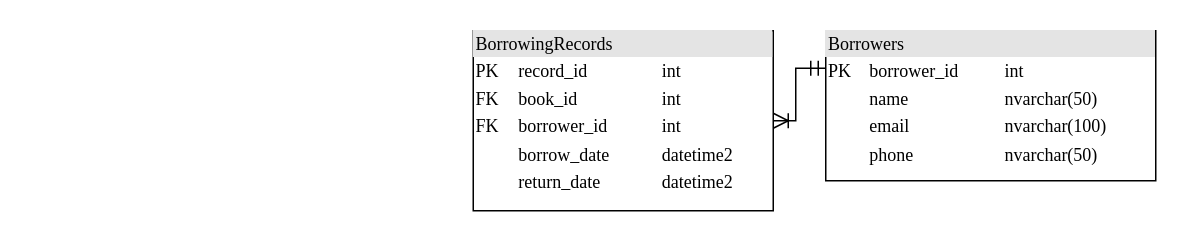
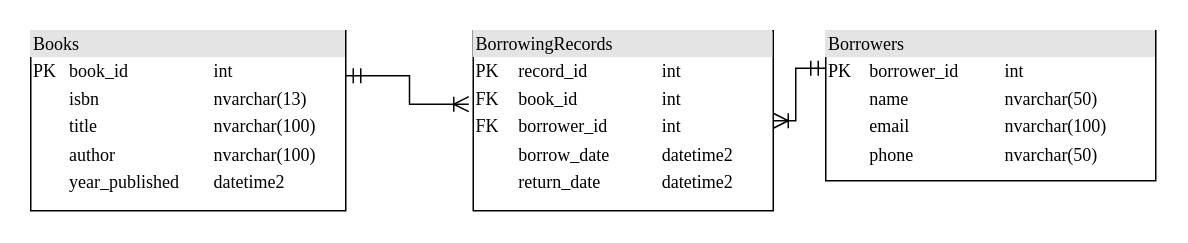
+ <mxCell id="6" style="edgeStyle=orthogonalEdgeStyle;rounded=0;orthogonalLoop=1;jettySize=auto;html=1;exitX=1;exitY=0.25;exitDx=0;exitDy=0;entryX=-0.015;entryY=0.408;entryDx=0;entryDy=0;entryPerimeter=0;fontSize=12;startSize=8;endSize=8;endArrow=ERoneToMany;endFill=0;startArrow=ERmandOne;startFill=0;" parent="1" source="5" target="4" edge="1"><mxGeometry relative="1" as="geometry" /></mxCell>
+ <mxCell id="5" value="&lt;div style=&quot;box-sizing: border-box; width: 100%; background: rgb(228, 228, 228); padding: 2px;&quot;&gt;Books&lt;/div&gt;&lt;table style=&quot;width: 100% ; font-size: 1em&quot; cellpadding=&quot;2&quot; cellspacing=&quot;0&quot;&gt;&lt;tbody&gt;&lt;tr&gt;&lt;td&gt;PK&lt;/td&gt;&lt;td&gt;book_id&lt;/td&gt;&lt;td&gt;int&lt;/td&gt;&lt;/tr&gt;&lt;tr&gt;&lt;td&gt;&lt;br&gt;&lt;/td&gt;&lt;td&gt;isbn&lt;/td&gt;&lt;td&gt;nvarchar(13)&lt;/td&gt;&lt;/tr&gt;&lt;tr&gt;&lt;td&gt;&lt;br&gt;&lt;/td&gt;&lt;td&gt;title&lt;/td&gt;&lt;td&gt;nvarchar(100)&lt;/td&gt;&lt;/tr&gt;&lt;tr&gt;&lt;td&gt;&lt;br&gt;&lt;/td&gt;&lt;td&gt;author&lt;/td&gt;&lt;td&gt;&lt;span style=&quot;text-wrap-mode: wrap; background-color: rgb(255, 255, 255);&quot;&gt;&lt;font face=&quot;Verdana&quot;&gt;nvarchar(100)&lt;/font&gt;&lt;/span&gt;&lt;/td&gt;&lt;/tr&gt;&lt;tr&gt;&lt;td&gt;&lt;br&gt;&lt;/td&gt;&lt;td&gt;year_published&lt;/td&gt;&lt;td&gt;&lt;span style=&quot;text-wrap-mode: wrap; background-color: rgb(255, 255, 255);&quot;&gt;datetime2&lt;/span&gt;&lt;/td&gt;&lt;/tr&gt;&lt;/tbody&gt;&lt;/table&gt;" style="verticalAlign=top;align=left;overflow=fill;html=1;rounded=0;shadow=0;comic=0;labelBackgroundColor=none;strokeWidth=1;fontFamily=Verdana;fontSize=12" parent="1" vertex="1"><mxGeometry x="20" y="20" width="210" height="120" as="geometry" /></mxCell>
